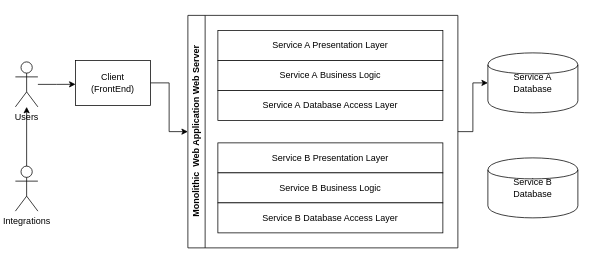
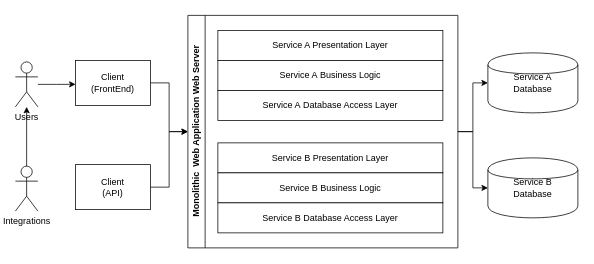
+ <mxCell id="17" style="edgeStyle=orthogonalEdgeStyle;rounded=0;orthogonalLoop=1;jettySize=auto;html=1;entryX=0;entryY=0.5;entryDx=0;entryDy=0;" edge="1" parent="1" source="18" target="6"><mxGeometry relative="1" as="geometry" /></mxCell>
+ <mxCell id="18" value="Client&lt;div&gt;(API)&lt;/div&gt;" style="shape=person;whiteSpace=wrap;html=1;" vertex="1" parent="1"><mxGeometry x="100" y="219" width="100" height="60" as="geometry" /></mxCell>
+ <mxCell id="5" style="edgeStyle=orthogonalEdgeStyle;rounded=0;orthogonalLoop=1;jettySize=auto;html=1;entryX=0;entryY=0.5;entryDx=0;entryDy=0;" edge="1" parent="1" source="6" target="16"><mxGeometry relative="1" as="geometry" /></mxCell>
